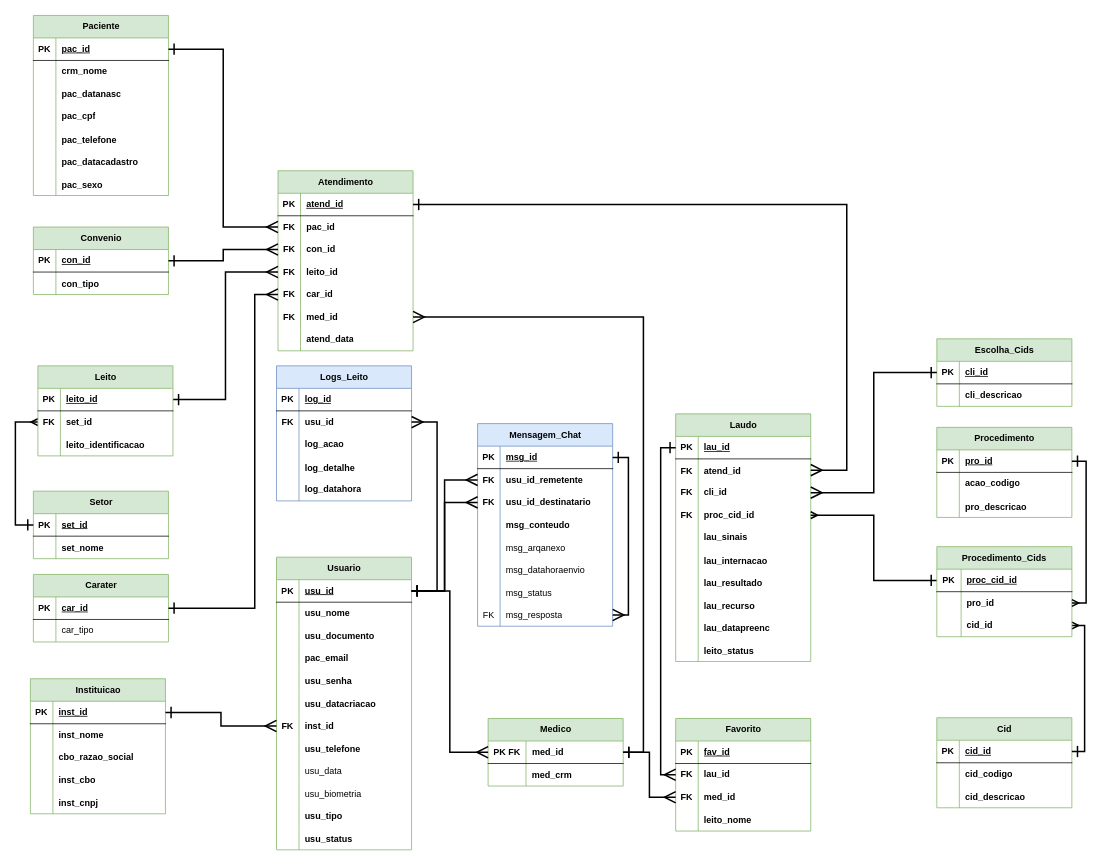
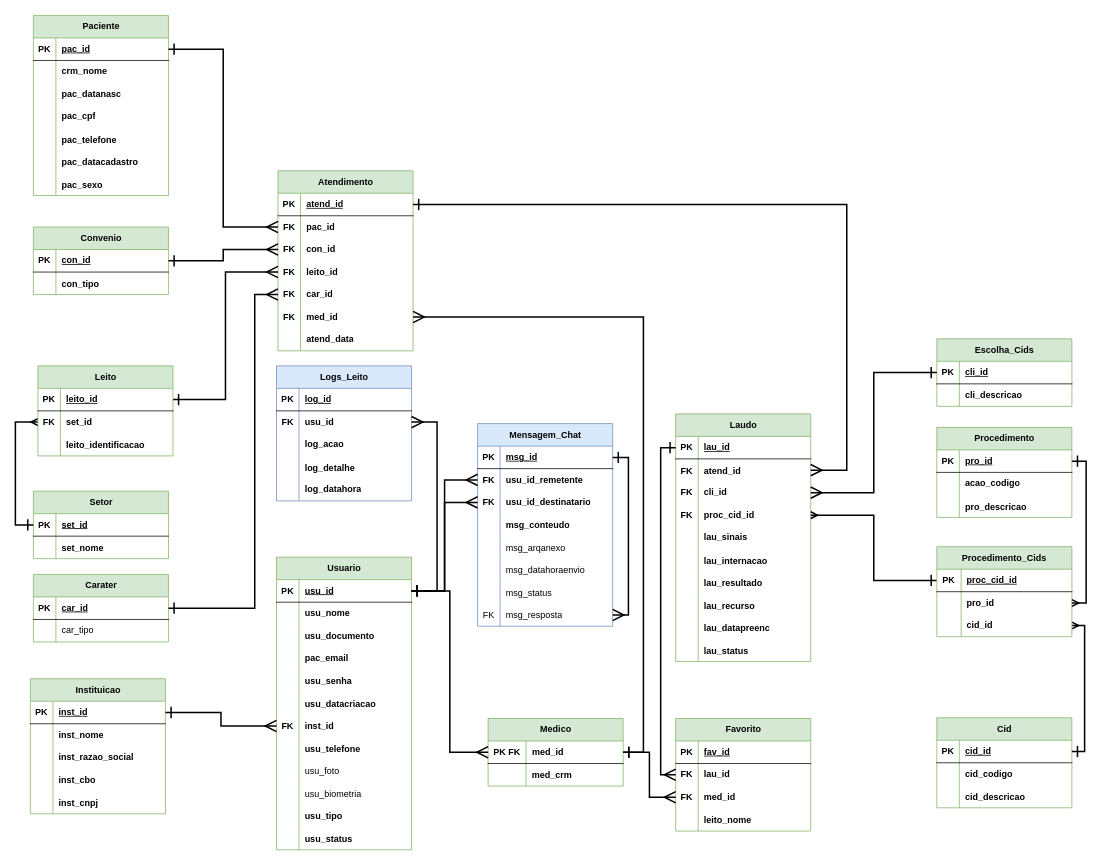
- <mxCell id="113" value="leito_status" style="shape=partialRectangle;connectable=0;top=0;left=0;bottom=0;right=0;align=left;spacingLeft=6;overflow=hidden;fillColor=none;fontStyle=1" parent="111" vertex="1"><mxGeometry x="30" width="150" height="30" as="geometry"><mxRectangle width="150" height="30" as="alternateBounds" /></mxGeometry></mxCell>
+ <mxCell id="113" value="lau_status" style="shape=partialRectangle;connectable=0;top=0;left=0;bottom=0;right=0;align=left;spacingLeft=6;overflow=hidden;fillColor=none;fontStyle=1" parent="111" vertex="1"><mxGeometry x="30" width="150" height="30" as="geometry"><mxRectangle width="150" height="30" as="alternateBounds" /></mxGeometry></mxCell>
- <mxCell id="257" value="cbo_razao_social" style="shape=partialRectangle;connectable=0;fillColor=none;top=0;left=0;bottom=0;right=0;align=left;spacingLeft=6;overflow=hidden;whiteSpace=wrap;html=1;fontStyle=1" parent="255" vertex="1"><mxGeometry x="30" width="150" height="30" as="geometry"><mxRectangle width="150" height="30" as="alternateBounds" /></mxGeometry></mxCell>
+ <mxCell id="257" value="inst_razao_social" style="shape=partialRectangle;connectable=0;fillColor=none;top=0;left=0;bottom=0;right=0;align=left;spacingLeft=6;overflow=hidden;whiteSpace=wrap;html=1;fontStyle=1" parent="255" vertex="1"><mxGeometry x="30" width="150" height="30" as="geometry"><mxRectangle width="150" height="30" as="alternateBounds" /></mxGeometry></mxCell>
- <mxCell id="29" value="usu_data" style="shape=partialRectangle;connectable=0;top=0;left=0;bottom=0;right=0;align=left;spacingLeft=6;overflow=hidden;fillColor=none;" parent="27" vertex="1"><mxGeometry x="30" width="150" height="30" as="geometry"><mxRectangle width="150" height="30" as="alternateBounds" /></mxGeometry></mxCell>
+ <mxCell id="29" value="usu_foto" style="shape=partialRectangle;connectable=0;top=0;left=0;bottom=0;right=0;align=left;spacingLeft=6;overflow=hidden;fillColor=none;" parent="27" vertex="1"><mxGeometry x="30" width="150" height="30" as="geometry"><mxRectangle width="150" height="30" as="alternateBounds" /></mxGeometry></mxCell>
